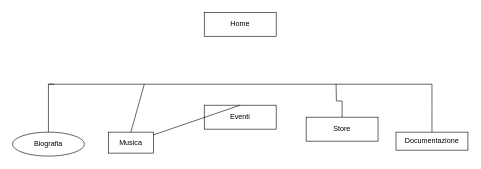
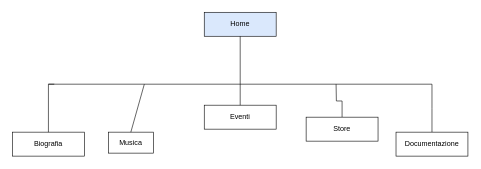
- <mxCell id="6" value="Home" style="rounded=0;whiteSpace=wrap;html=1;" parent="1" vertex="1"><mxGeometry x="340" y="20" width="120" height="40" as="geometry" /></mxCell>
+ <mxCell id="6" value="Home" style="rounded=0;whiteSpace=wrap;html=1;fillColor=#dae8fc;" parent="1" vertex="1"><mxGeometry x="340" y="20" width="120" height="40" as="geometry" /></mxCell>
- <mxCell id="7" style="rounded=0;orthogonalLoop=1;jettySize=auto;html=1;exitX=0.5;exitY=0;exitDx=0;exitDy=0;strokeColor=default;endArrow=none;endFill=0;" parent="1" source="4" edge="1" target="3"><mxGeometry relative="1" as="geometry"><mxPoint x="660" y="220" as="sourcePoint" /><mxPoint x="370" y="140" as="targetPoint" /></mxGeometry></mxCell>
+ <mxCell id="7" style="rounded=0;orthogonalLoop=1;jettySize=auto;html=1;exitX=0.5;exitY=0;exitDx=0;exitDy=0;strokeColor=default;endArrow=none;endFill=0;entryX=0.5;entryY=1;entryDx=0;entryDy=0;" parent="1" source="4" edge="1" target="6"><mxGeometry relative="1" as="geometry"><mxPoint x="660" y="220" as="sourcePoint" /><mxPoint x="370" y="140" as="targetPoint" /></mxGeometry></mxCell>
- <mxCell id="13" value="Documentazione" style="rounded=0;whiteSpace=wrap;html=1;" parent="1" vertex="1"><mxGeometry x="660" y="220" width="120" height="30" as="geometry" /></mxCell>
+ <mxCell id="13" value="Documentazione" style="rounded=0;whiteSpace=wrap;html=1;" parent="1" vertex="1"><mxGeometry x="660" y="220" width="120" height="40" as="geometry" /></mxCell>
- <mxCell id="2" value="Biografia" style="ellipse;whiteSpace=wrap;html=1;" parent="1" vertex="1"><mxGeometry x="20" y="220" width="120" height="40" as="geometry" /></mxCell>
+ <mxCell id="2" value="Biografia" style="rounded=0;whiteSpace=wrap;html=1;" parent="1" vertex="1"><mxGeometry x="20" y="220" width="120" height="40" as="geometry" /></mxCell>
